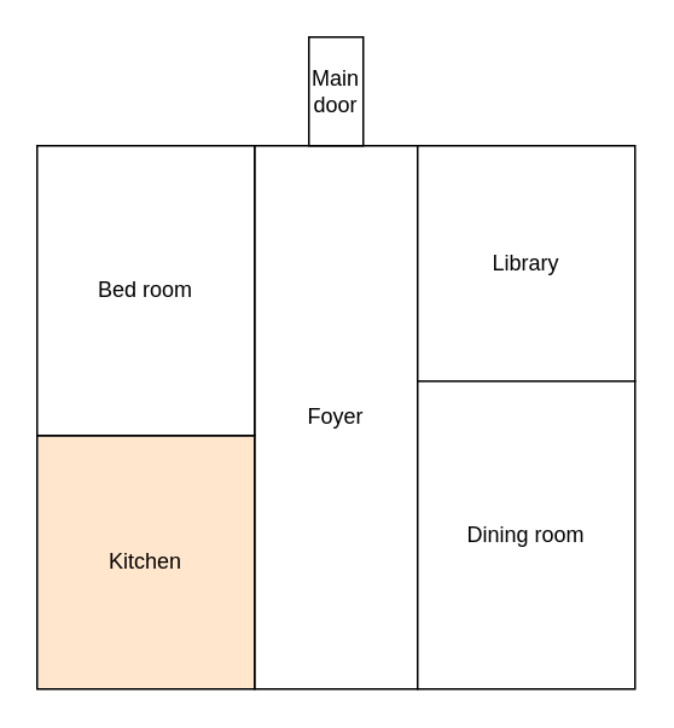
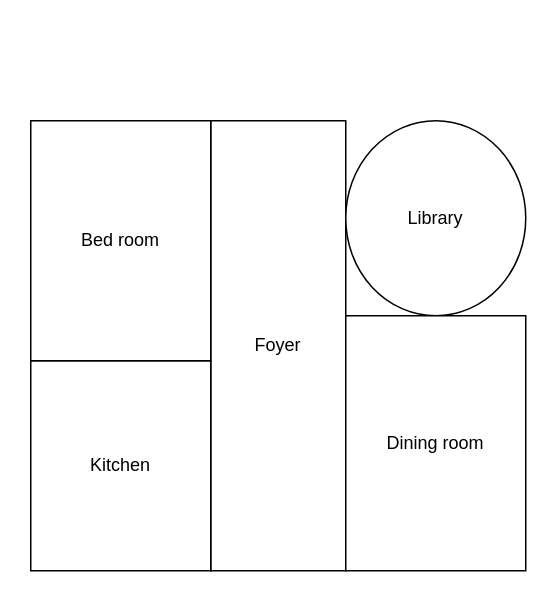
- <mxCell id="7" value="Main door" style="rounded=0;whiteSpace=wrap;html=1;" vertex="1" parent="1"><mxGeometry x="170" y="20" width="30" height="60" as="geometry" /></mxCell>
- <mxCell id="3" value="Library" style="rounded=0;whiteSpace=wrap;html=1;" vertex="1" parent="1"><mxGeometry x="230" y="80" width="120" height="130" as="geometry" /></mxCell>
+ <mxCell id="3" value="Library" style="ellipse;whiteSpace=wrap;html=1;" vertex="1" parent="1"><mxGeometry x="230" y="80" width="120" height="130" as="geometry" /></mxCell>
- <mxCell id="5" value="Kitchen" style="rounded=0;whiteSpace=wrap;html=1;fillColor=#ffe6cc;" vertex="1" parent="1"><mxGeometry x="20" y="240" width="120" height="140" as="geometry" /></mxCell>
+ <mxCell id="5" value="Kitchen" style="rounded=0;whiteSpace=wrap;html=1;" vertex="1" parent="1"><mxGeometry x="20" y="240" width="120" height="140" as="geometry" /></mxCell>
